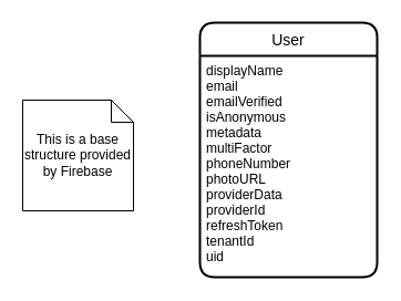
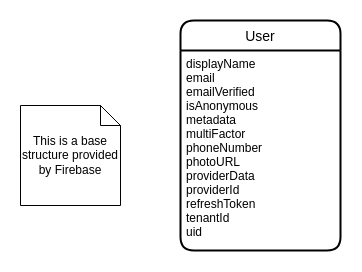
- <mxCell id="4" value="This is a base structure provided by Firebase" style="shape=note;size=20;whiteSpace=wrap;html=1;" vertex="1" parent="1"><mxGeometry x="20" y="90" width="100" height="100" as="geometry" /></mxCell>
+ <mxCell id="4" value="This is a base structure provided by Firebase" style="shape=note;size=20;whiteSpace=wrap;html=1;" vertex="1" parent="1"><mxGeometry x="20" y="105" width="100" height="100" as="geometry" /></mxCell>
